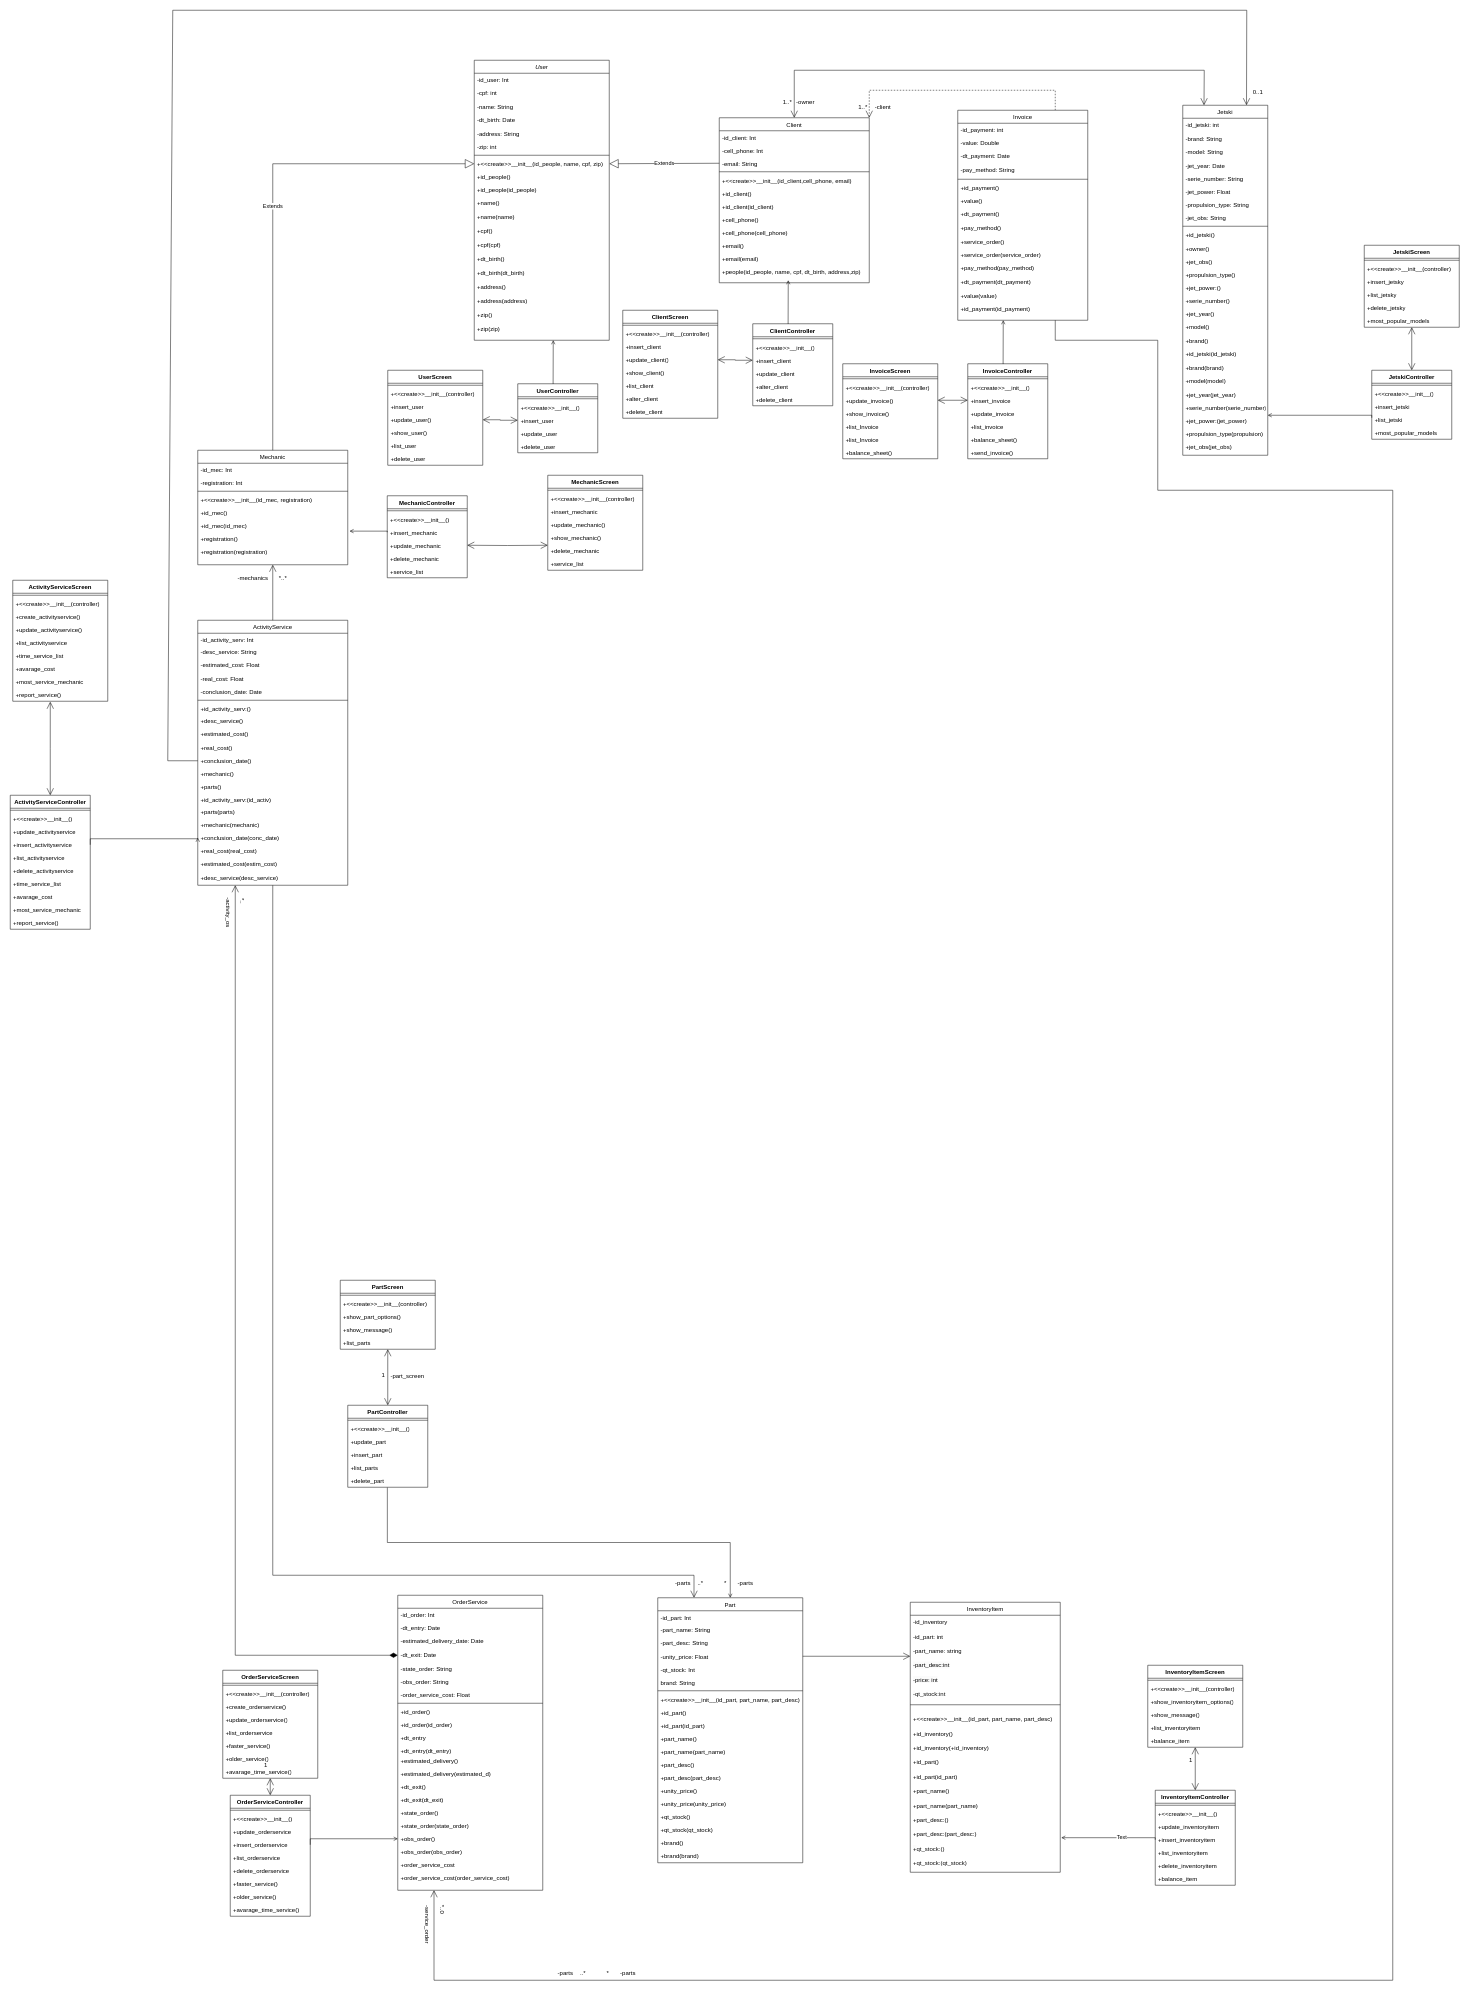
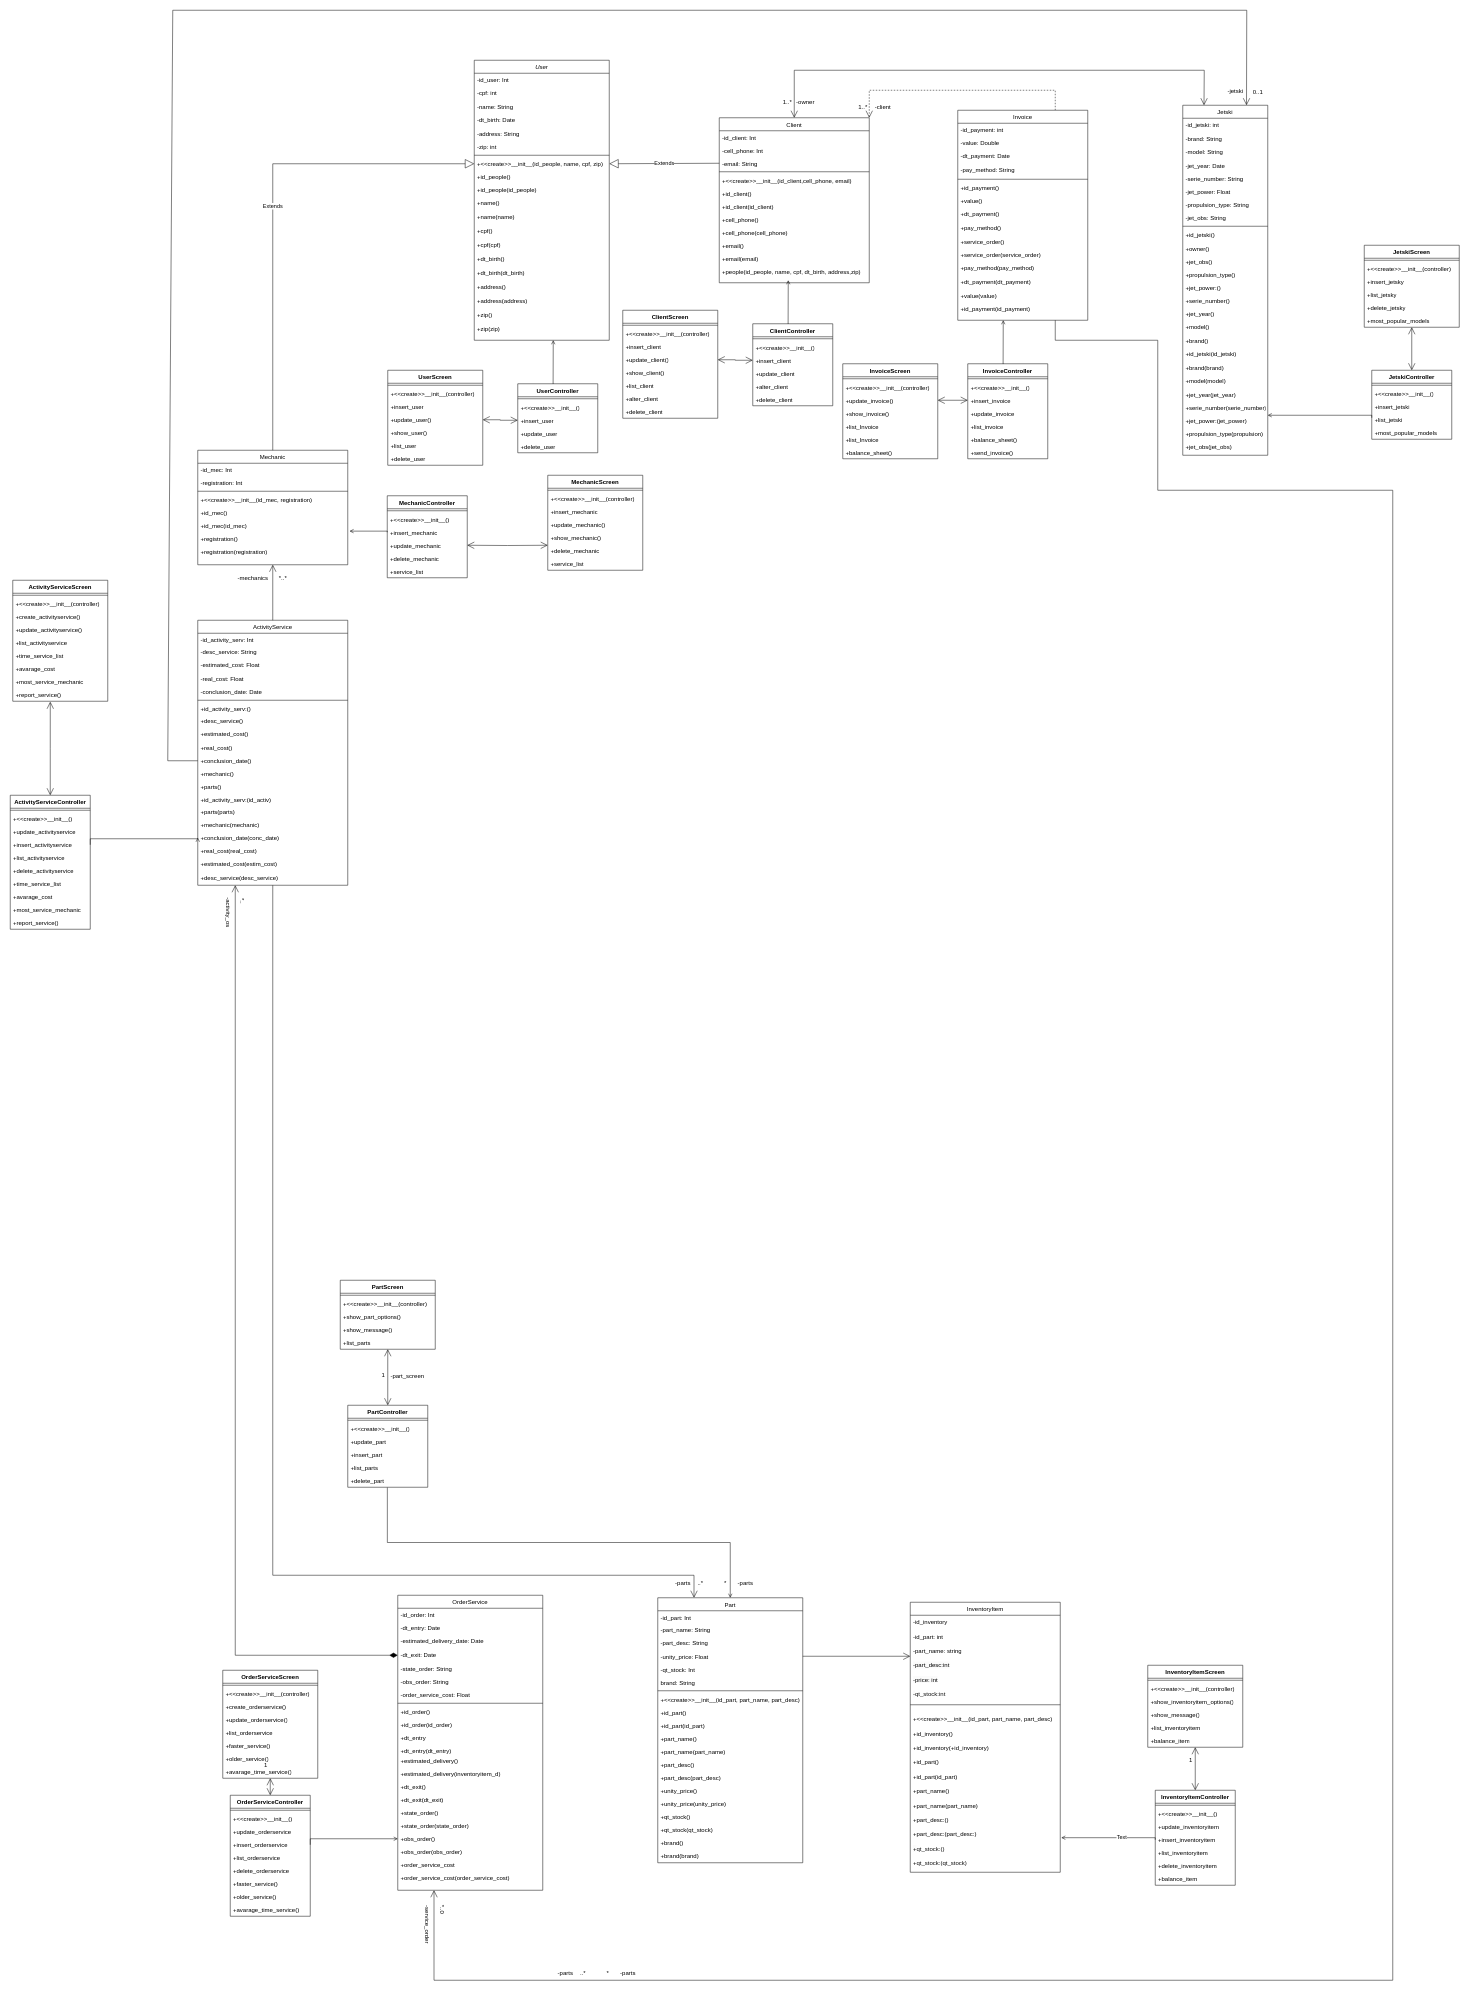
+ <mxCell id="177" value="-jetski" style="text;html=1;align=center;verticalAlign=middle;resizable=0;points=[];autosize=1;strokeColor=none;fillColor=none;" parent="1" vertex="1"><mxGeometry x="2445" y="166" width="50" height="30" as="geometry" /></mxCell>
- <mxCell id="134" value="+estimated_delivery(estimated_d)" style="text;align=left;verticalAlign=top;spacingLeft=4;spacingRight=4;overflow=hidden;rotatable=0;points=[[0,0.5],[1,0.5]];portConstraint=eastwest;rounded=0;shadow=0;html=0;" parent="120" vertex="1"><mxGeometry y="344" width="290" height="26" as="geometry" /></mxCell>
+ <mxCell id="134" value="+estimated_delivery(inventoryitem_d)" style="text;align=left;verticalAlign=top;spacingLeft=4;spacingRight=4;overflow=hidden;rotatable=0;points=[[0,0.5],[1,0.5]];portConstraint=eastwest;rounded=0;shadow=0;html=0;" parent="120" vertex="1"><mxGeometry y="344" width="290" height="26" as="geometry" /></mxCell>
